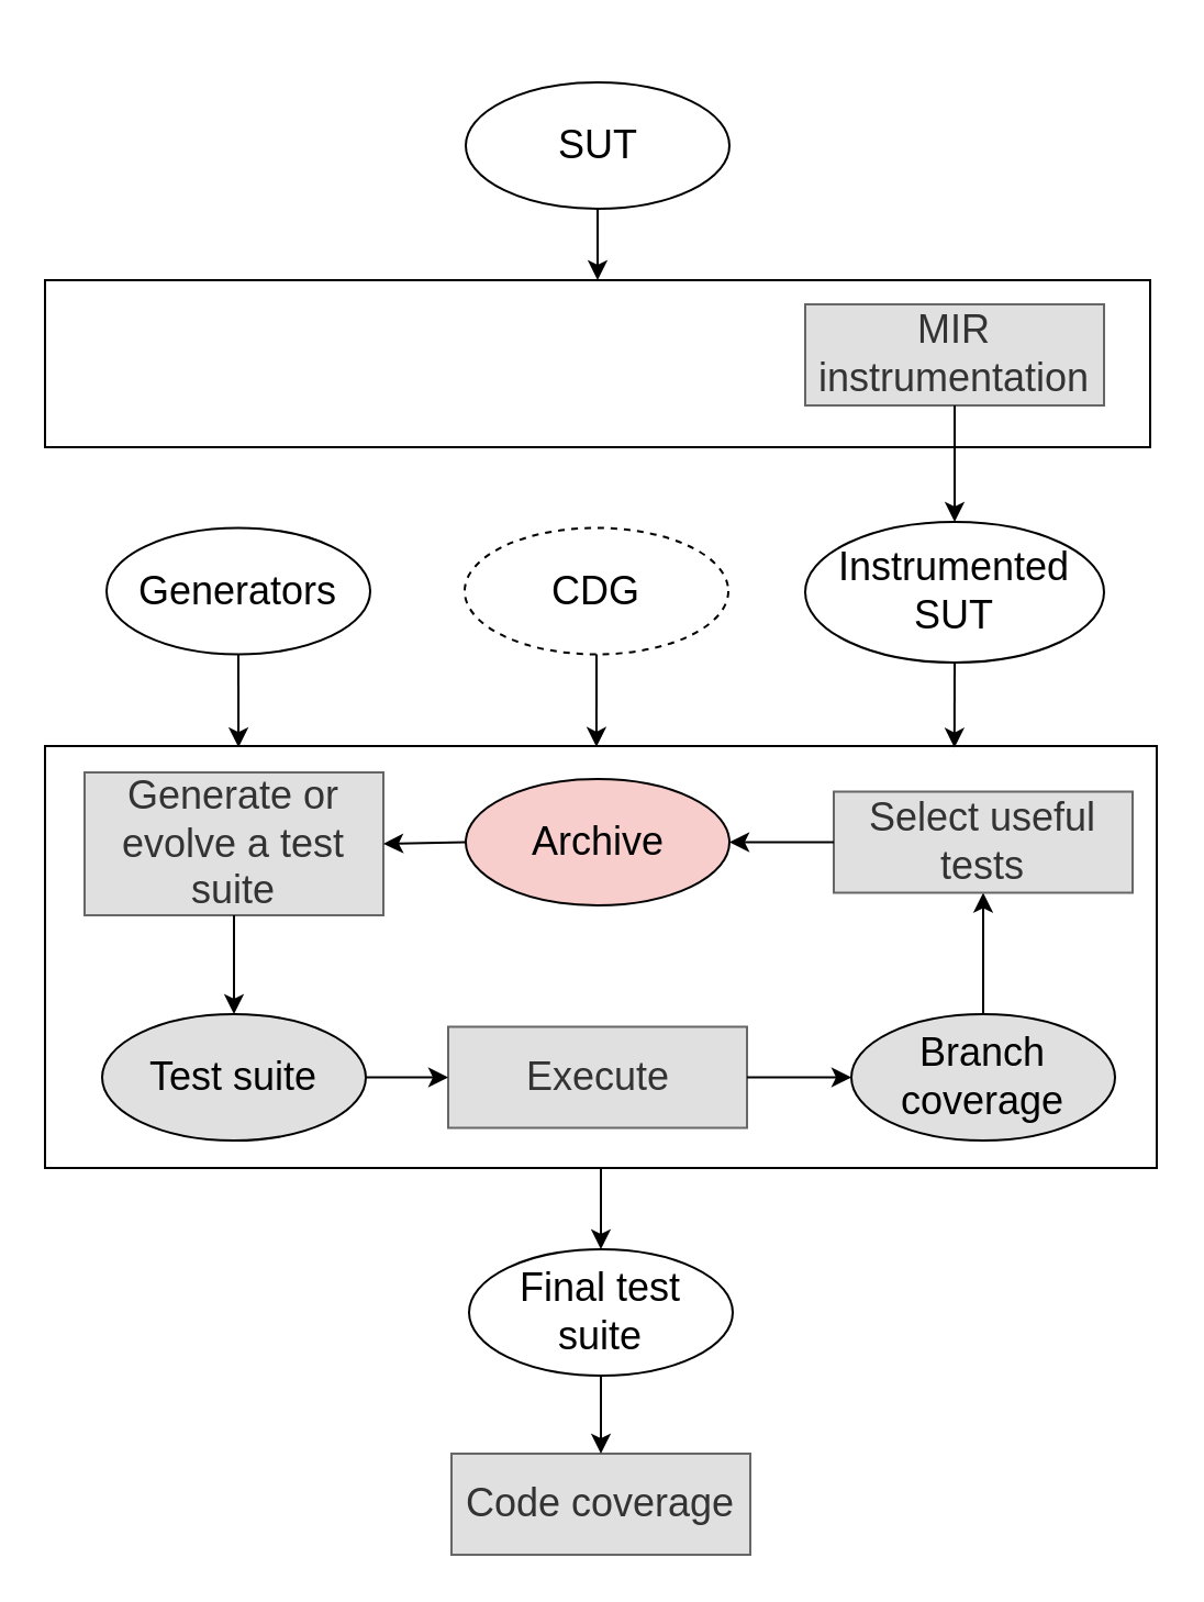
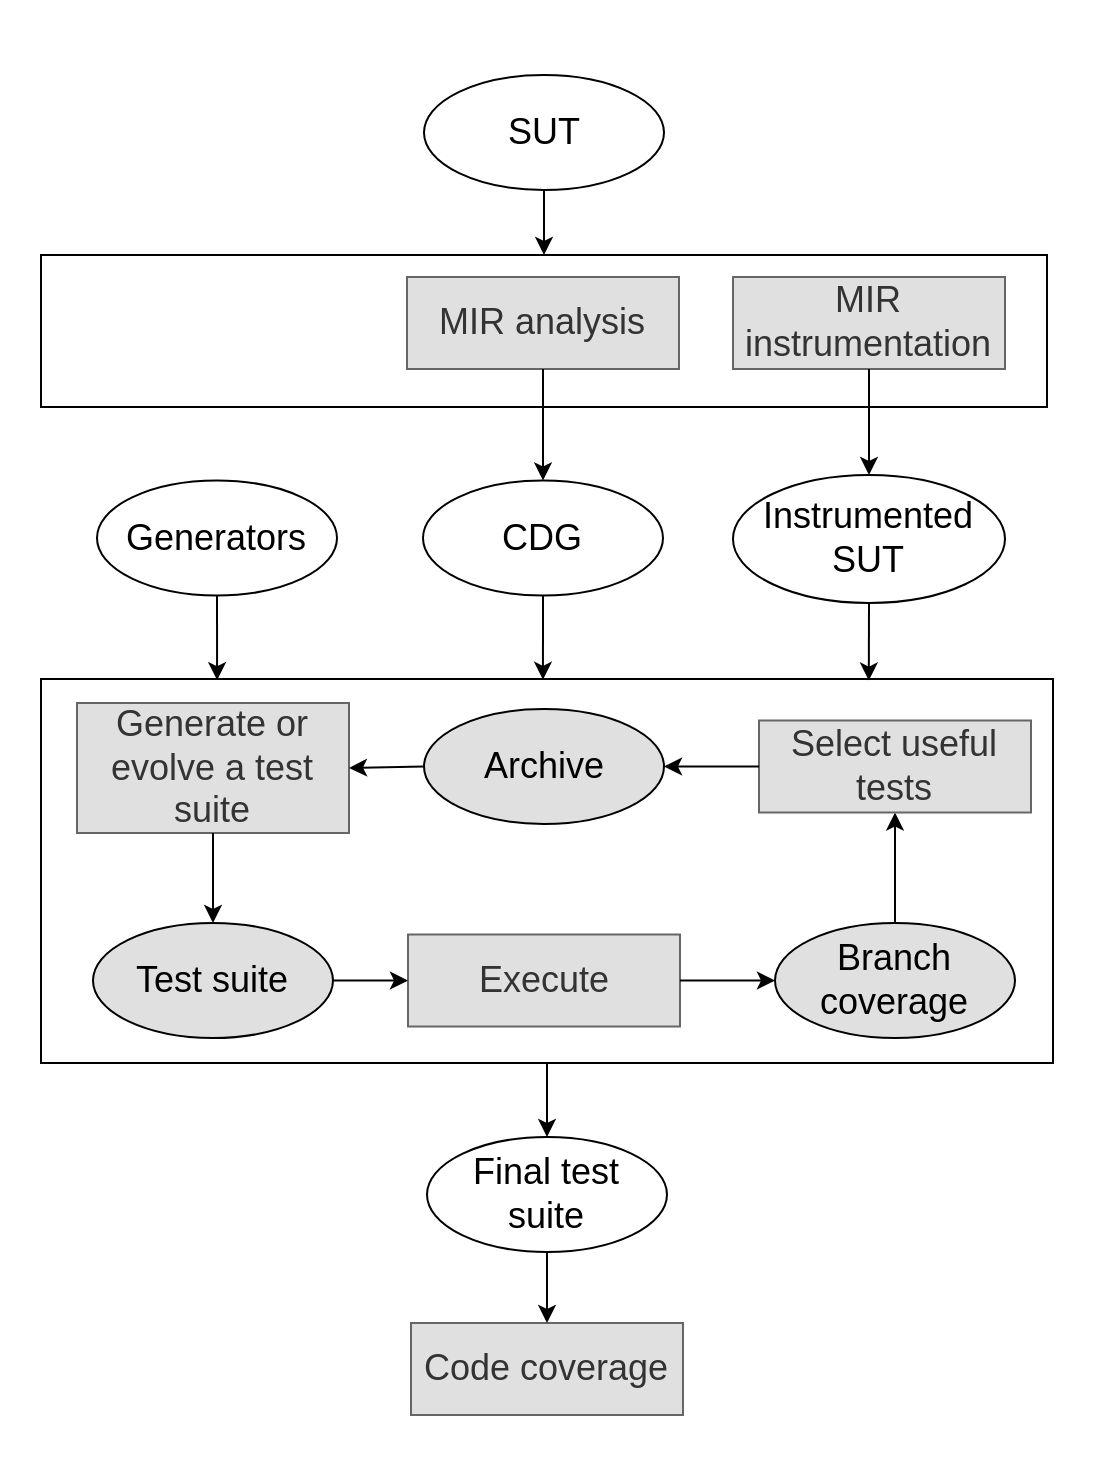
+ <mxCell id="5" value="&lt;font style=&quot;font-size: 18px&quot;&gt;MIR analysis&lt;/font&gt;" style="rounded=0;whiteSpace=wrap;html=1;glass=0;strokeColor=#666666;fontColor=#333333;fillColor=#E0E0E0;" parent="1" vertex="1"><mxGeometry x="203" y="138" width="136" height="46" as="geometry" /></mxCell>
+ <mxCell id="10" value="" style="endArrow=classic;html=1;exitX=0.5;exitY=1;exitDx=0;exitDy=0;entryX=0.5;entryY=0;entryDx=0;entryDy=0;" parent="1" source="5" target="9" edge="1"><mxGeometry width="50" height="50" relative="1" as="geometry"><mxPoint x="597" y="280" as="sourcePoint" /><mxPoint x="647" y="230" as="targetPoint" /></mxGeometry></mxCell>
- <mxCell id="9" value="&lt;span style=&quot;font-size: 18px&quot;&gt;CDG&lt;/span&gt;" style="ellipse;whiteSpace=wrap;html=1;glass=0;dashed=1;" parent="1" vertex="1"><mxGeometry x="211" y="239.75" width="120" height="57.5" as="geometry" /></mxCell>
+ <mxCell id="9" value="&lt;span style=&quot;font-size: 18px&quot;&gt;CDG&lt;/span&gt;" style="ellipse;whiteSpace=wrap;html=1;glass=0;" parent="1" vertex="1"><mxGeometry x="211" y="239.75" width="120" height="57.5" as="geometry" /></mxCell>
- <mxCell id="25" value="&lt;span style=&quot;font-size: 18px&quot;&gt;Archive&lt;/span&gt;" style="ellipse;whiteSpace=wrap;html=1;glass=0;fillColor=#f8cecc;" parent="1" vertex="1"><mxGeometry x="211.5" y="354" width="120" height="57.5" as="geometry" /></mxCell>
+ <mxCell id="25" value="&lt;span style=&quot;font-size: 18px&quot;&gt;Archive&lt;/span&gt;" style="ellipse;whiteSpace=wrap;html=1;glass=0;fillColor=#E0E0E0;" parent="1" vertex="1"><mxGeometry x="211.5" y="354" width="120" height="57.5" as="geometry" /></mxCell>
